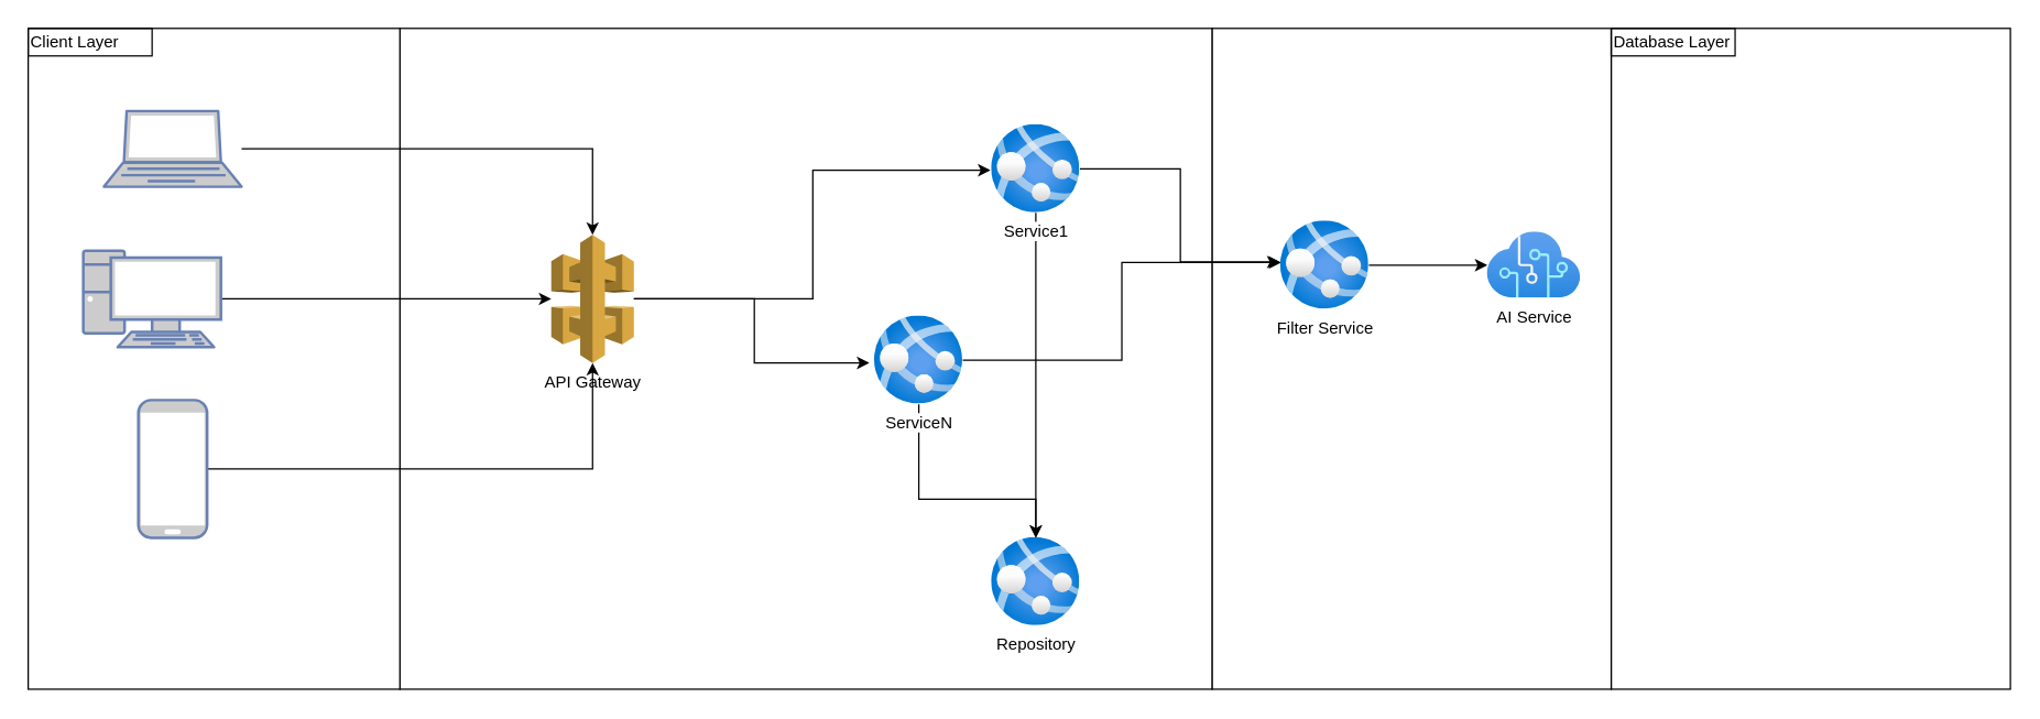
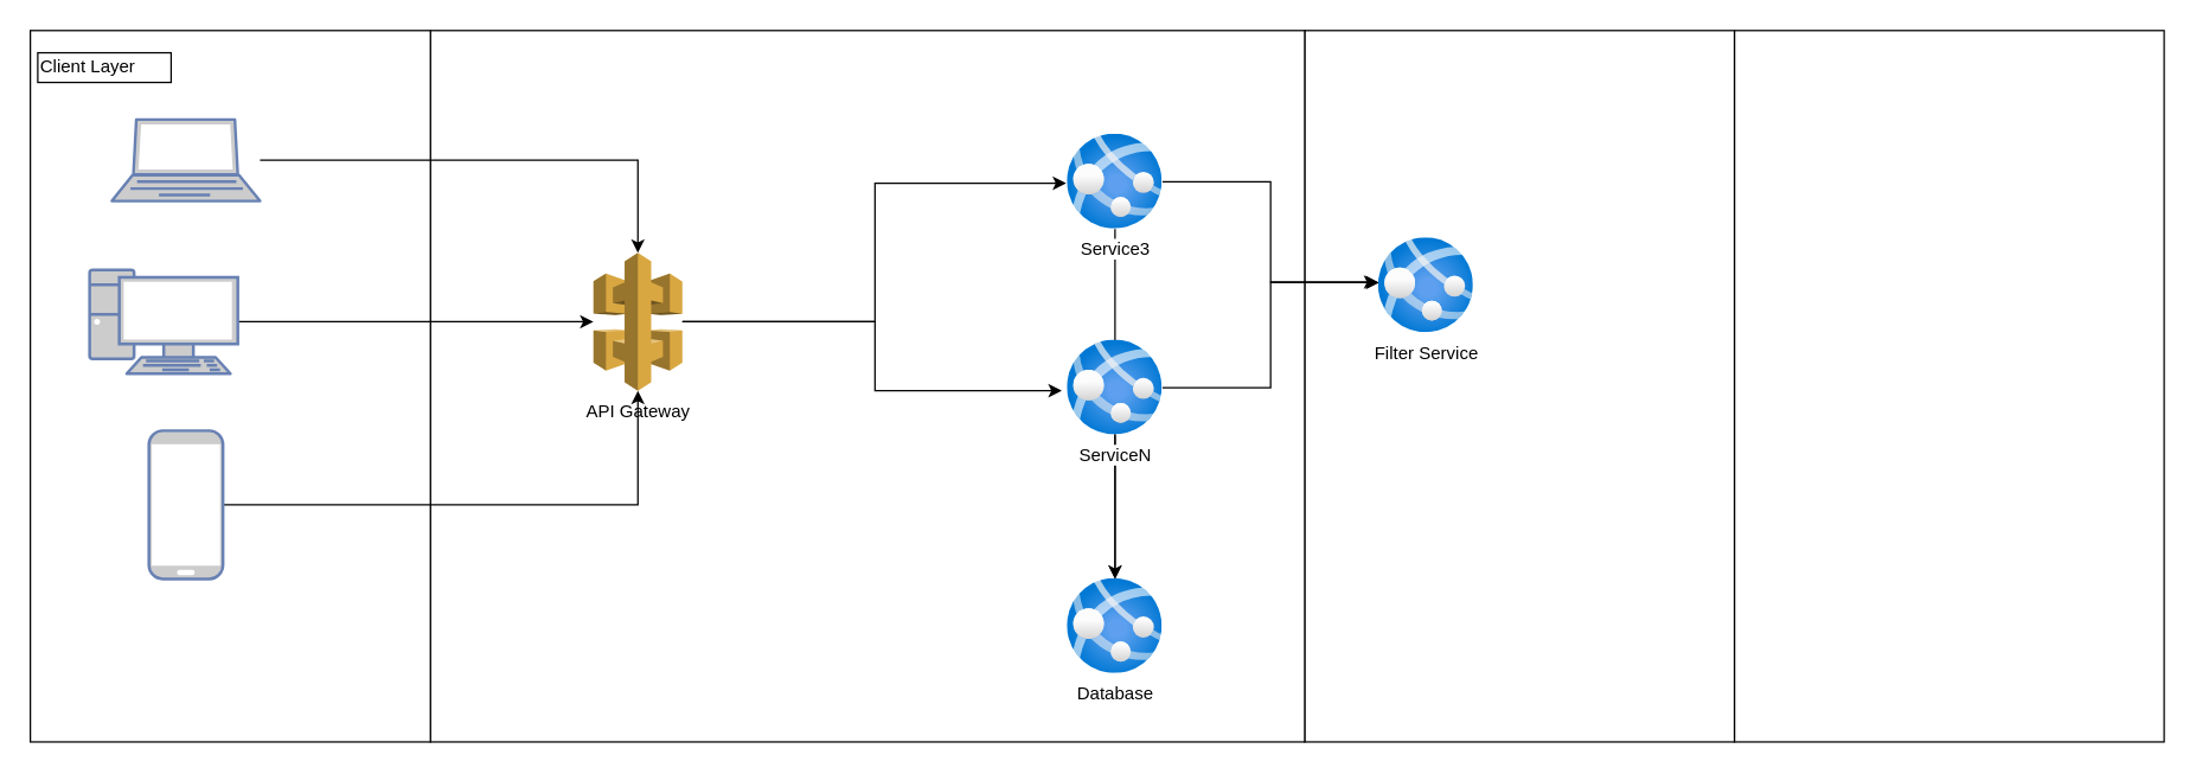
- <mxCell id="25" value="Client Layer" style="text;html=1;fillColor=none;align=left;verticalAlign=middle;whiteSpace=wrap;rounded=0;strokeColor=#000000;" vertex="1" parent="1"><mxGeometry x="20" y="20" width="90" height="20" as="geometry" /></mxCell>
+ <mxCell id="25" value="Client Layer" style="text;html=1;fillColor=none;align=left;verticalAlign=middle;whiteSpace=wrap;rounded=0;strokeColor=#000000;" vertex="1" parent="1"><mxGeometry x="25" y="35" width="90" height="20" as="geometry" /></mxCell>
- <mxCell id="26" value="Database Layer" style="text;html=1;fillColor=none;align=left;verticalAlign=middle;whiteSpace=wrap;rounded=0;strokeColor=#000000;" vertex="1" parent="1"><mxGeometry x="1170" y="20" width="90" height="20" as="geometry" /></mxCell>
- <mxCell id="14" value="Service1" style="aspect=fixed;html=1;points=[];align=center;image;fontSize=12;image=img/lib/azure2/app_services/App_Services.svg;" vertex="1" parent="1"><mxGeometry x="720" y="90" width="64" height="64" as="geometry" /></mxCell>
+ <mxCell id="14" value="Service3" style="aspect=fixed;html=1;points=[];align=center;image;fontSize=12;image=img/lib/azure2/app_services/App_Services.svg;" vertex="1" parent="1"><mxGeometry x="720" y="90" width="64" height="64" as="geometry" /></mxCell>
- <mxCell id="23" style="edgeStyle=orthogonalEdgeStyle;rounded=0;orthogonalLoop=1;jettySize=auto;html=1;" edge="1" parent="1" source="24" target="16"><mxGeometry relative="1" as="geometry" /></mxCell>
- <mxCell id="16" value="AI Service" style="aspect=fixed;html=1;points=[];align=center;image;fontSize=12;image=img/lib/azure2/ai_machine_learning/Cognitive_Services.svg;" vertex="1" parent="1"><mxGeometry x="1080" y="168" width="68" height="48" as="geometry" /></mxCell>
- <mxCell id="12" value="ServiceN" style="aspect=fixed;html=1;points=[];align=center;image;fontSize=12;image=img/lib/azure2/app_services/App_Services.svg;" vertex="1" parent="1"><mxGeometry x="635" y="229" width="64" height="64" as="geometry" /></mxCell>
+ <mxCell id="12" value="ServiceN" style="aspect=fixed;html=1;points=[];align=center;image;fontSize=12;image=img/lib/azure2/app_services/App_Services.svg;" vertex="1" parent="1"><mxGeometry x="720" y="229" width="64" height="64" as="geometry" /></mxCell>
- <mxCell id="15" value="Repository" style="aspect=fixed;html=1;points=[];align=center;image;fontSize=12;image=img/lib/azure2/app_services/App_Services.svg;" vertex="1" parent="1"><mxGeometry x="720" y="390" width="64" height="64" as="geometry" /></mxCell>
+ <mxCell id="15" value="Database" style="aspect=fixed;html=1;points=[];align=center;image;fontSize=12;image=img/lib/azure2/app_services/App_Services.svg;" vertex="1" parent="1"><mxGeometry x="720" y="390" width="64" height="64" as="geometry" /></mxCell>
